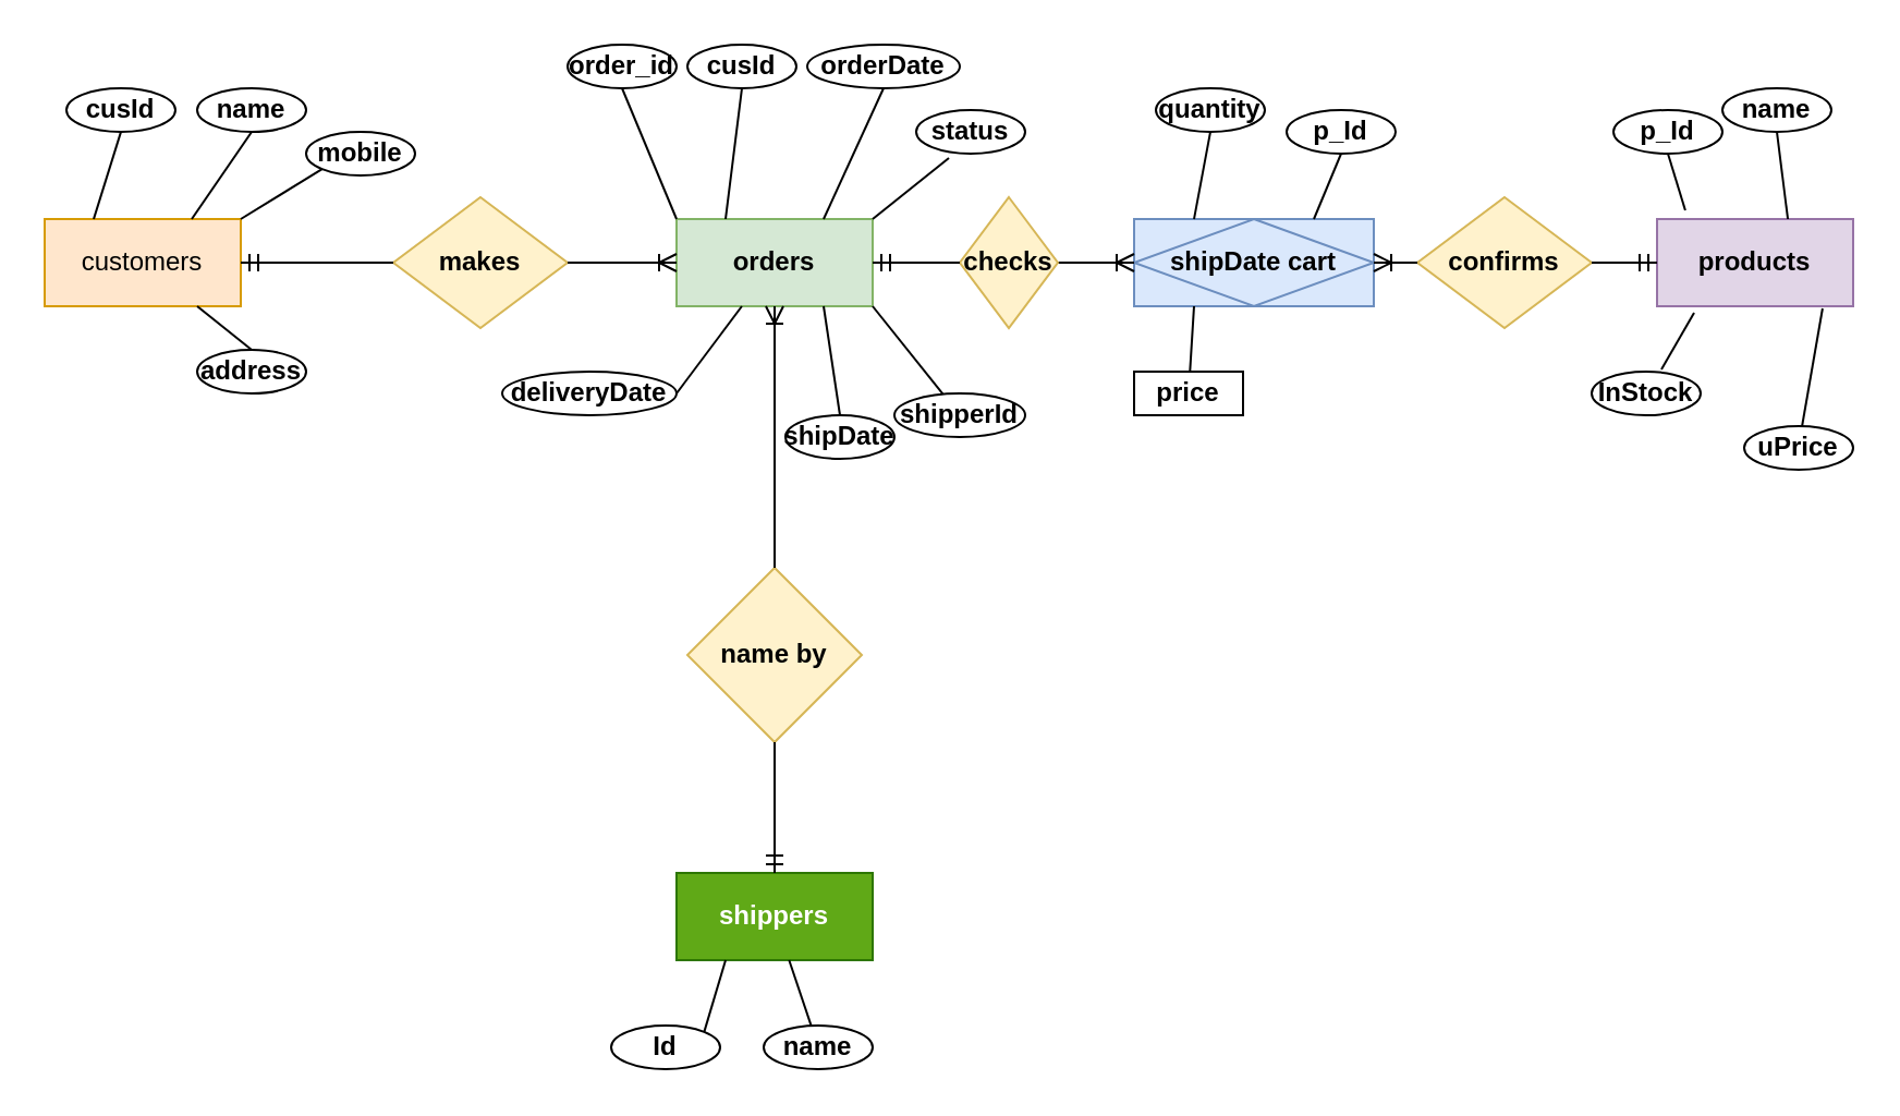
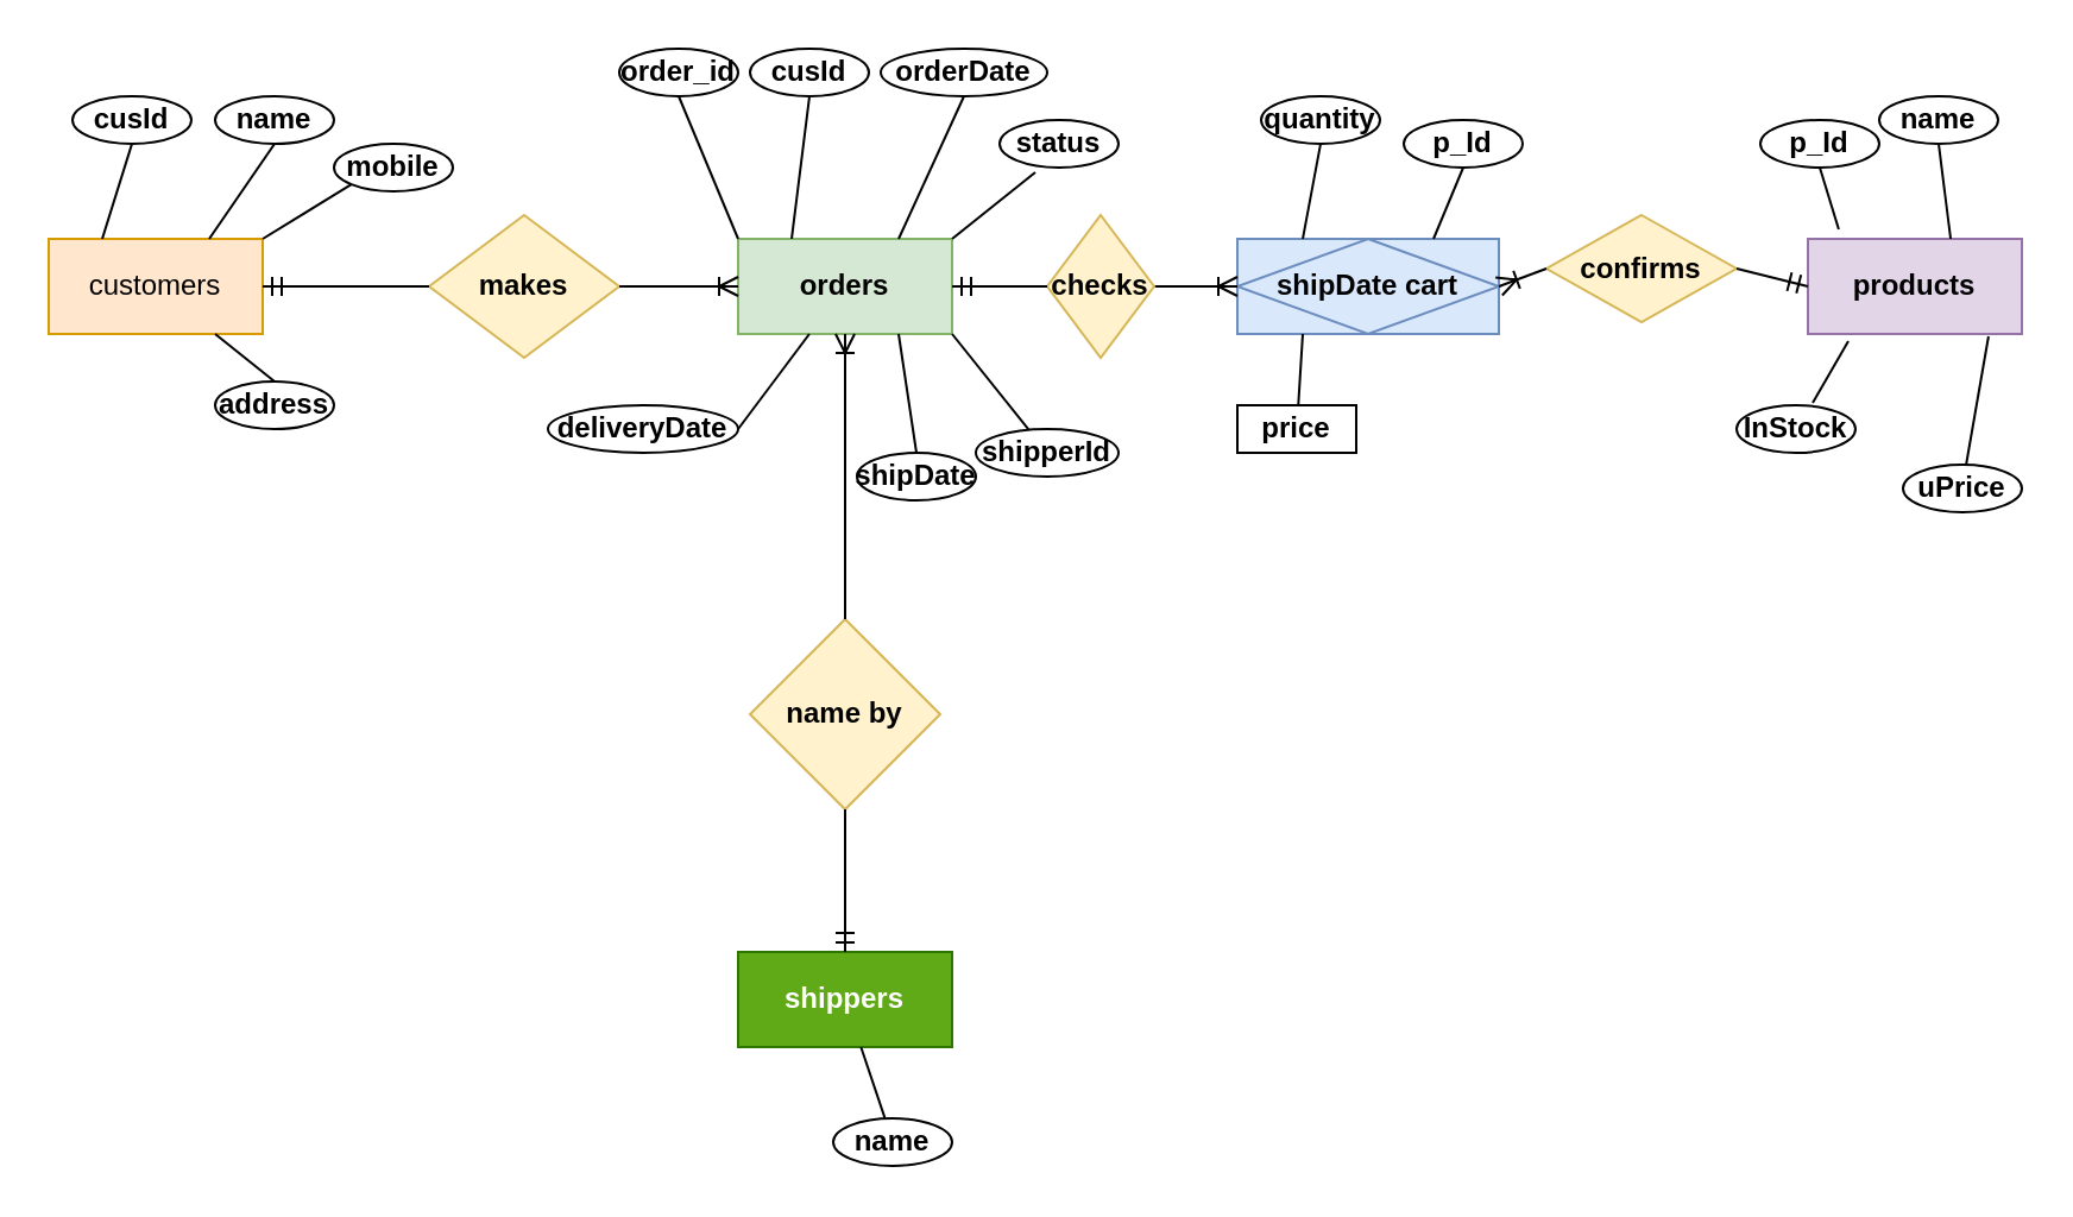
- <mxCell id="6" value="confirms" style="rhombus;whiteSpace=wrap;html=1;fillColor=#fff2cc;strokeColor=#d6b656;fontStyle=1" vertex="1" parent="1"><mxGeometry x="650" y="90" width="80" height="60" as="geometry" /></mxCell>
+ <mxCell id="6" value="confirms" style="rhombus;whiteSpace=wrap;html=1;fillColor=#fff2cc;strokeColor=#d6b656;fontStyle=1" vertex="1" parent="1"><mxGeometry x="650" y="90" width="80" height="45" as="geometry" /></mxCell>
- <mxCell id="58" value="" style="endArrow=none;html=1;rounded=0;entryX=0.25;entryY=1;entryDx=0;entryDy=0;exitX=1;exitY=0;exitDx=0;exitDy=0;fontStyle=1" edge="1" parent="1" source="31" target="4"><mxGeometry width="50" height="50" relative="1" as="geometry"><mxPoint x="450" y="520" as="sourcePoint" /><mxPoint x="500" y="470" as="targetPoint" /></mxGeometry></mxCell>
- <mxCell id="31" value="Id" style="ellipse;whiteSpace=wrap;html=1;fontStyle=1" vertex="1" parent="1"><mxGeometry x="280" y="470" width="50" height="20" as="geometry" /></mxCell>
